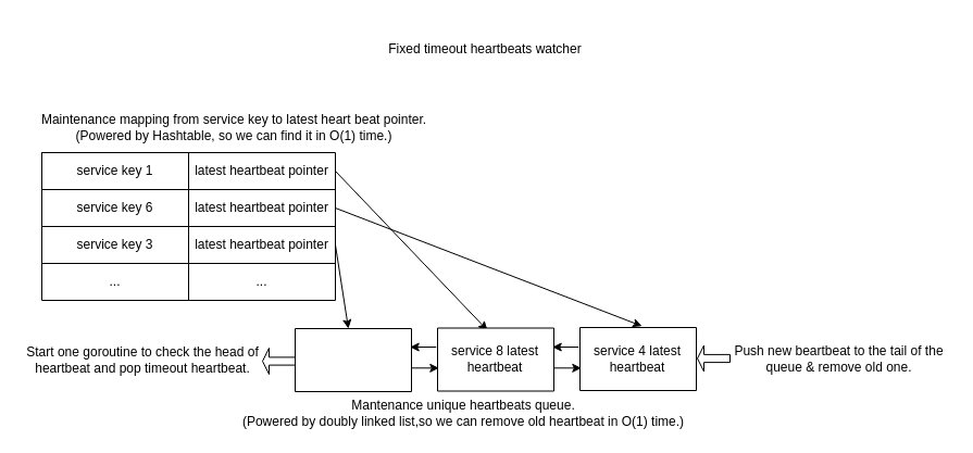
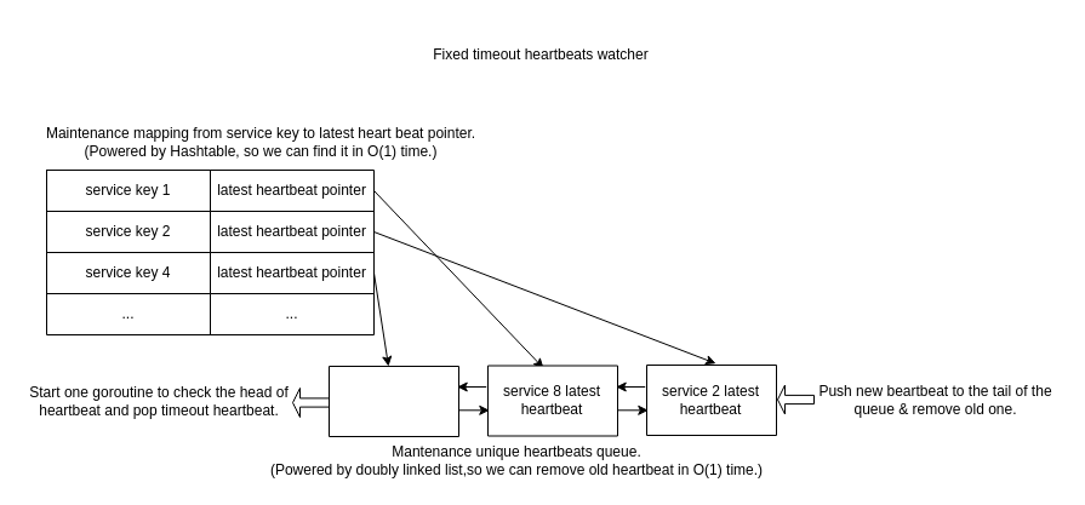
- <mxCell id="10" value="&lt;span&gt;service key 6&lt;/span&gt;" style="shape=partialRectangle;html=1;whiteSpace=wrap;connectable=0;fillColor=none;top=0;left=0;bottom=0;right=0;overflow=hidden;pointerEvents=1;" parent="9" vertex="1"><mxGeometry width="135" height="34" as="geometry"><mxRectangle width="135" height="34" as="alternateBounds" /></mxGeometry></mxCell>
+ <mxCell id="10" value="&lt;span&gt;service key 2&lt;/span&gt;" style="shape=partialRectangle;html=1;whiteSpace=wrap;connectable=0;fillColor=none;top=0;left=0;bottom=0;right=0;overflow=hidden;pointerEvents=1;" parent="9" vertex="1"><mxGeometry width="135" height="34" as="geometry"><mxRectangle width="135" height="34" as="alternateBounds" /></mxGeometry></mxCell>
- <mxCell id="13" value="&lt;span&gt;service key 3&lt;/span&gt;" style="shape=partialRectangle;html=1;whiteSpace=wrap;connectable=0;fillColor=none;top=0;left=0;bottom=0;right=0;overflow=hidden;pointerEvents=1;" parent="12" vertex="1"><mxGeometry width="135" height="34" as="geometry"><mxRectangle width="135" height="34" as="alternateBounds" /></mxGeometry></mxCell>
+ <mxCell id="13" value="&lt;span&gt;service key 4&lt;/span&gt;" style="shape=partialRectangle;html=1;whiteSpace=wrap;connectable=0;fillColor=none;top=0;left=0;bottom=0;right=0;overflow=hidden;pointerEvents=1;" parent="12" vertex="1"><mxGeometry width="135" height="34" as="geometry"><mxRectangle width="135" height="34" as="alternateBounds" /></mxGeometry></mxCell>
- <mxCell id="27" value="service 4 latest heartbeat" style="text;html=1;strokeColor=none;fillColor=none;align=center;verticalAlign=middle;whiteSpace=wrap;rounded=0;" parent="1" vertex="1"><mxGeometry x="541" y="307" width="90" height="45" as="geometry" /></mxCell>
+ <mxCell id="27" value="service 2 latest heartbeat" style="text;html=1;strokeColor=none;fillColor=none;align=center;verticalAlign=middle;whiteSpace=wrap;rounded=0;" parent="1" vertex="1"><mxGeometry x="541" y="307" width="90" height="45" as="geometry" /></mxCell>
